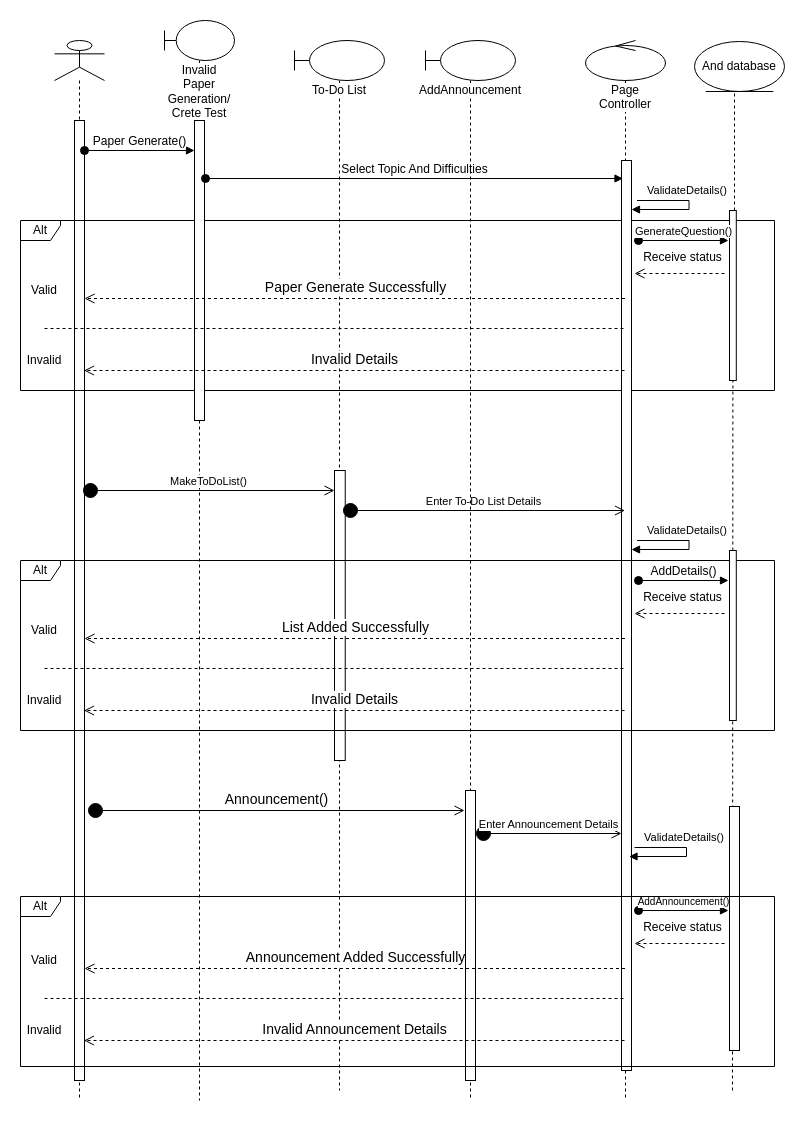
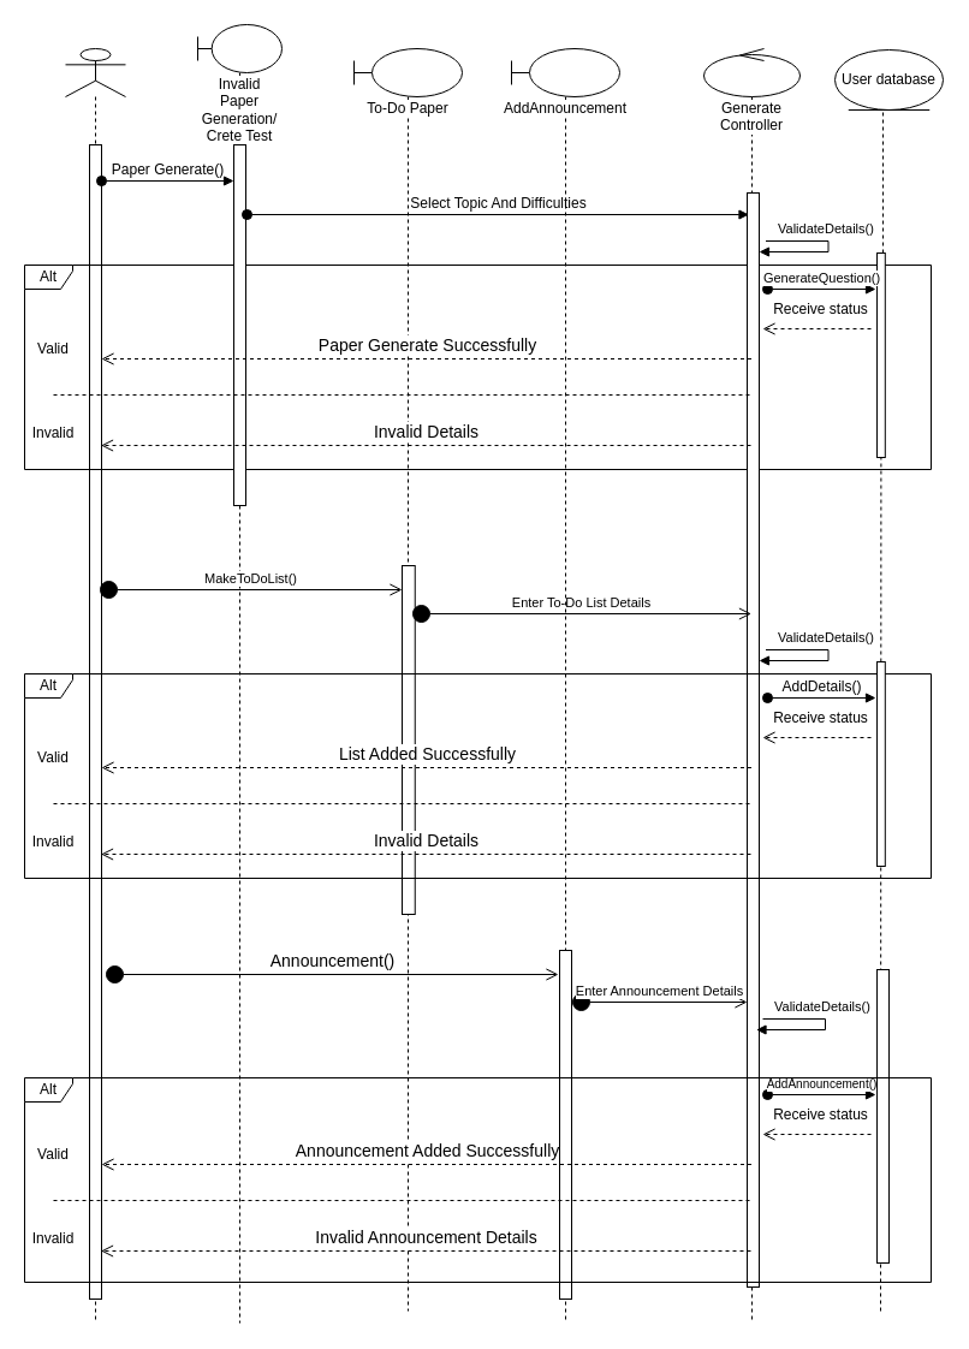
- <mxCell id="21" value="And database" style="ellipse;shape=umlEntity;whiteSpace=wrap;html=1;" parent="1" vertex="1"><mxGeometry x="694" y="41" width="90" height="50" as="geometry" /></mxCell>
+ <mxCell id="21" value="User database" style="ellipse;shape=umlEntity;whiteSpace=wrap;html=1;" parent="1" vertex="1"><mxGeometry x="694" y="41" width="90" height="50" as="geometry" /></mxCell>
- <mxCell id="8" value="To-Do List" style="shape=umlLifeline;participant=umlBoundary;perimeter=lifelinePerimeter;whiteSpace=wrap;html=1;container=1;collapsible=0;recursiveResize=0;verticalAlign=top;spacingTop=36;labelBackgroundColor=#ffffff;outlineConnect=0;" parent="1" vertex="1"><mxGeometry x="294" y="40" width="90" height="1050" as="geometry" /></mxCell>
+ <mxCell id="8" value="To-Do Paper" style="shape=umlLifeline;participant=umlBoundary;perimeter=lifelinePerimeter;whiteSpace=wrap;html=1;container=1;collapsible=0;recursiveResize=0;verticalAlign=top;spacingTop=36;labelBackgroundColor=#ffffff;outlineConnect=0;" parent="1" vertex="1"><mxGeometry x="294" y="40" width="90" height="1050" as="geometry" /></mxCell>
- <mxCell id="10" value="Page Controller" style="shape=umlLifeline;participant=umlControl;perimeter=lifelinePerimeter;whiteSpace=wrap;html=1;container=1;collapsible=0;recursiveResize=0;verticalAlign=top;spacingTop=36;labelBackgroundColor=#ffffff;outlineConnect=0;" parent="1" vertex="1"><mxGeometry x="585" y="40" width="80" height="1060" as="geometry" /></mxCell>
+ <mxCell id="10" value="Generate Controller" style="shape=umlLifeline;participant=umlControl;perimeter=lifelinePerimeter;whiteSpace=wrap;html=1;container=1;collapsible=0;recursiveResize=0;verticalAlign=top;spacingTop=36;labelBackgroundColor=#ffffff;outlineConnect=0;" parent="1" vertex="1"><mxGeometry x="585" y="40" width="80" height="1060" as="geometry" /></mxCell>
